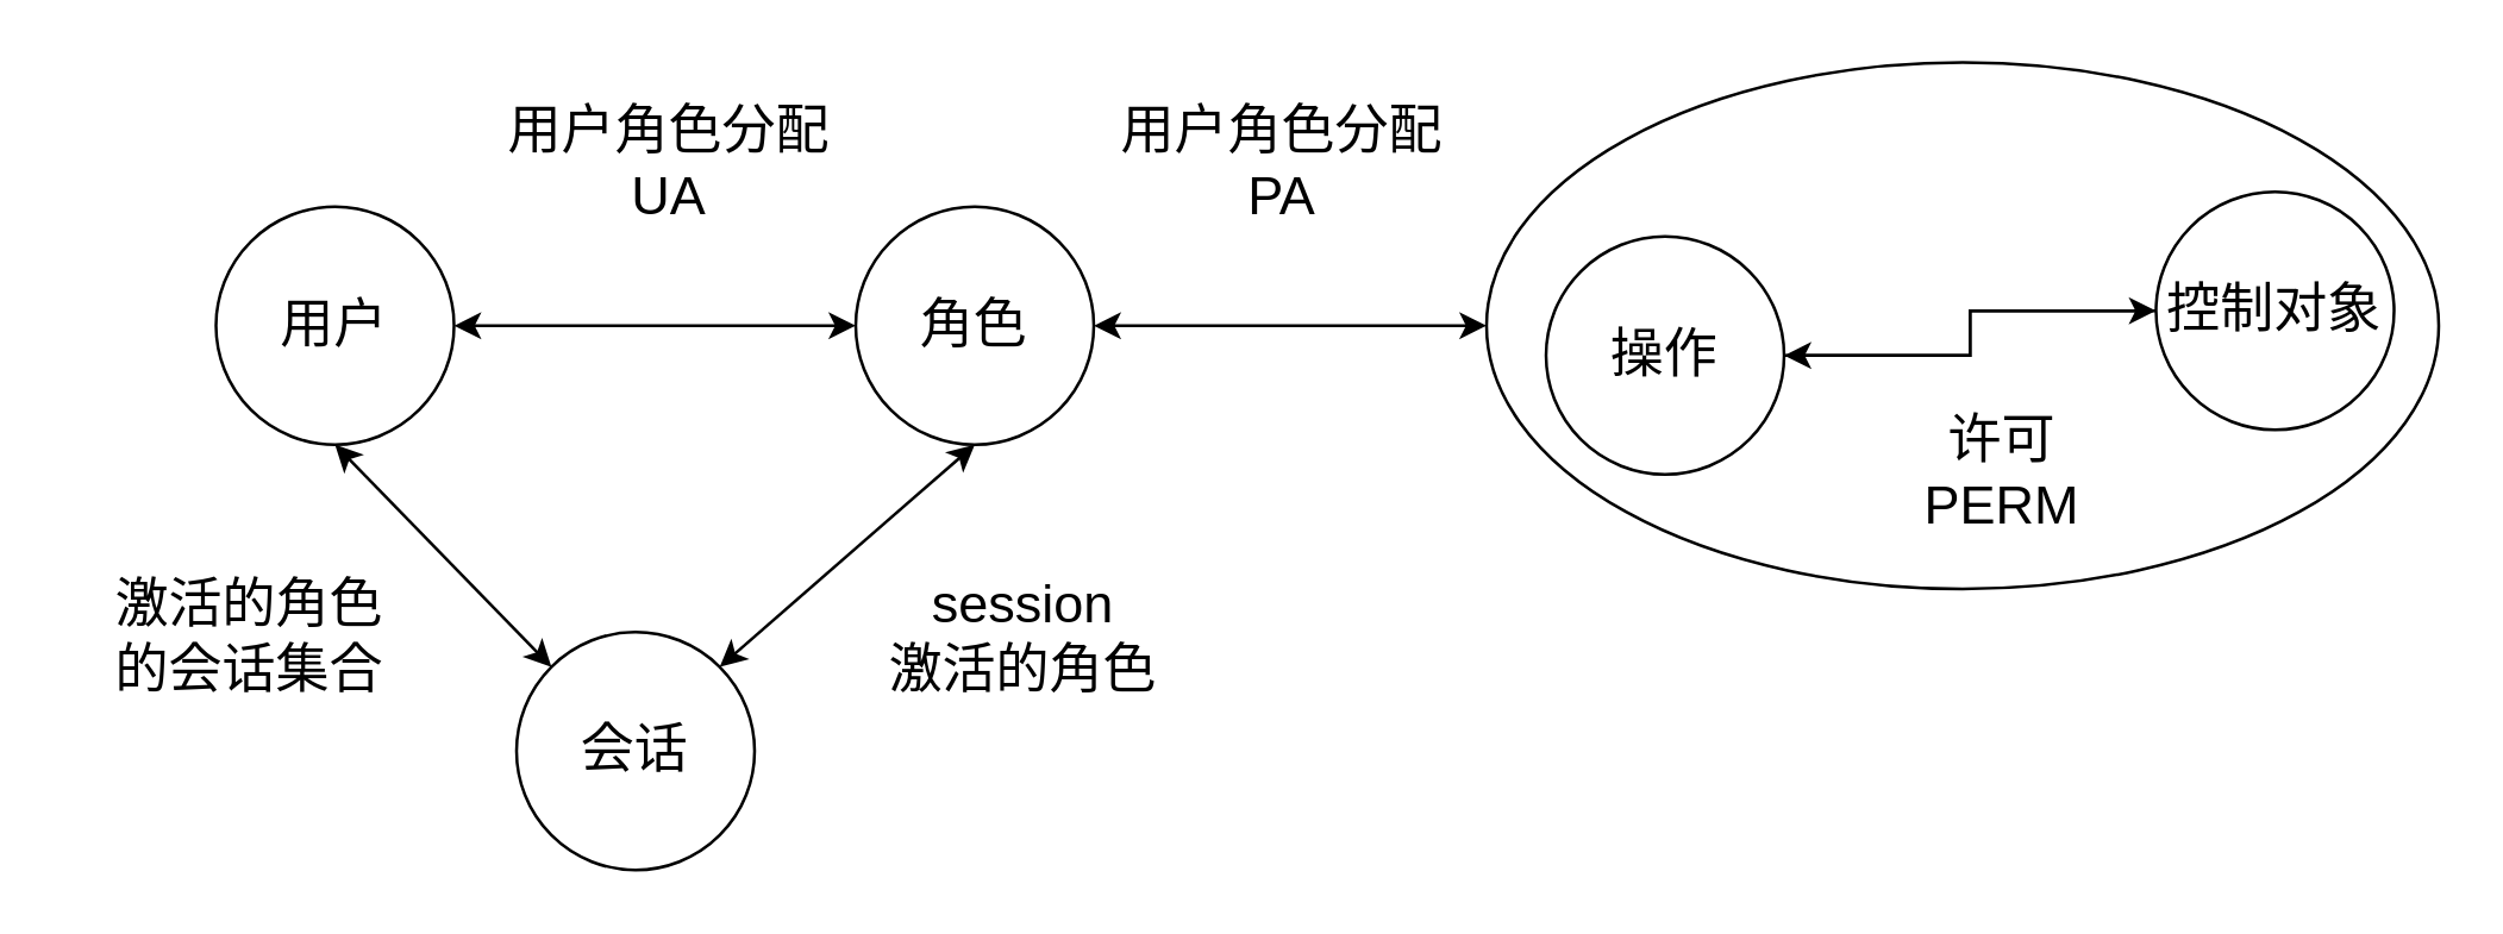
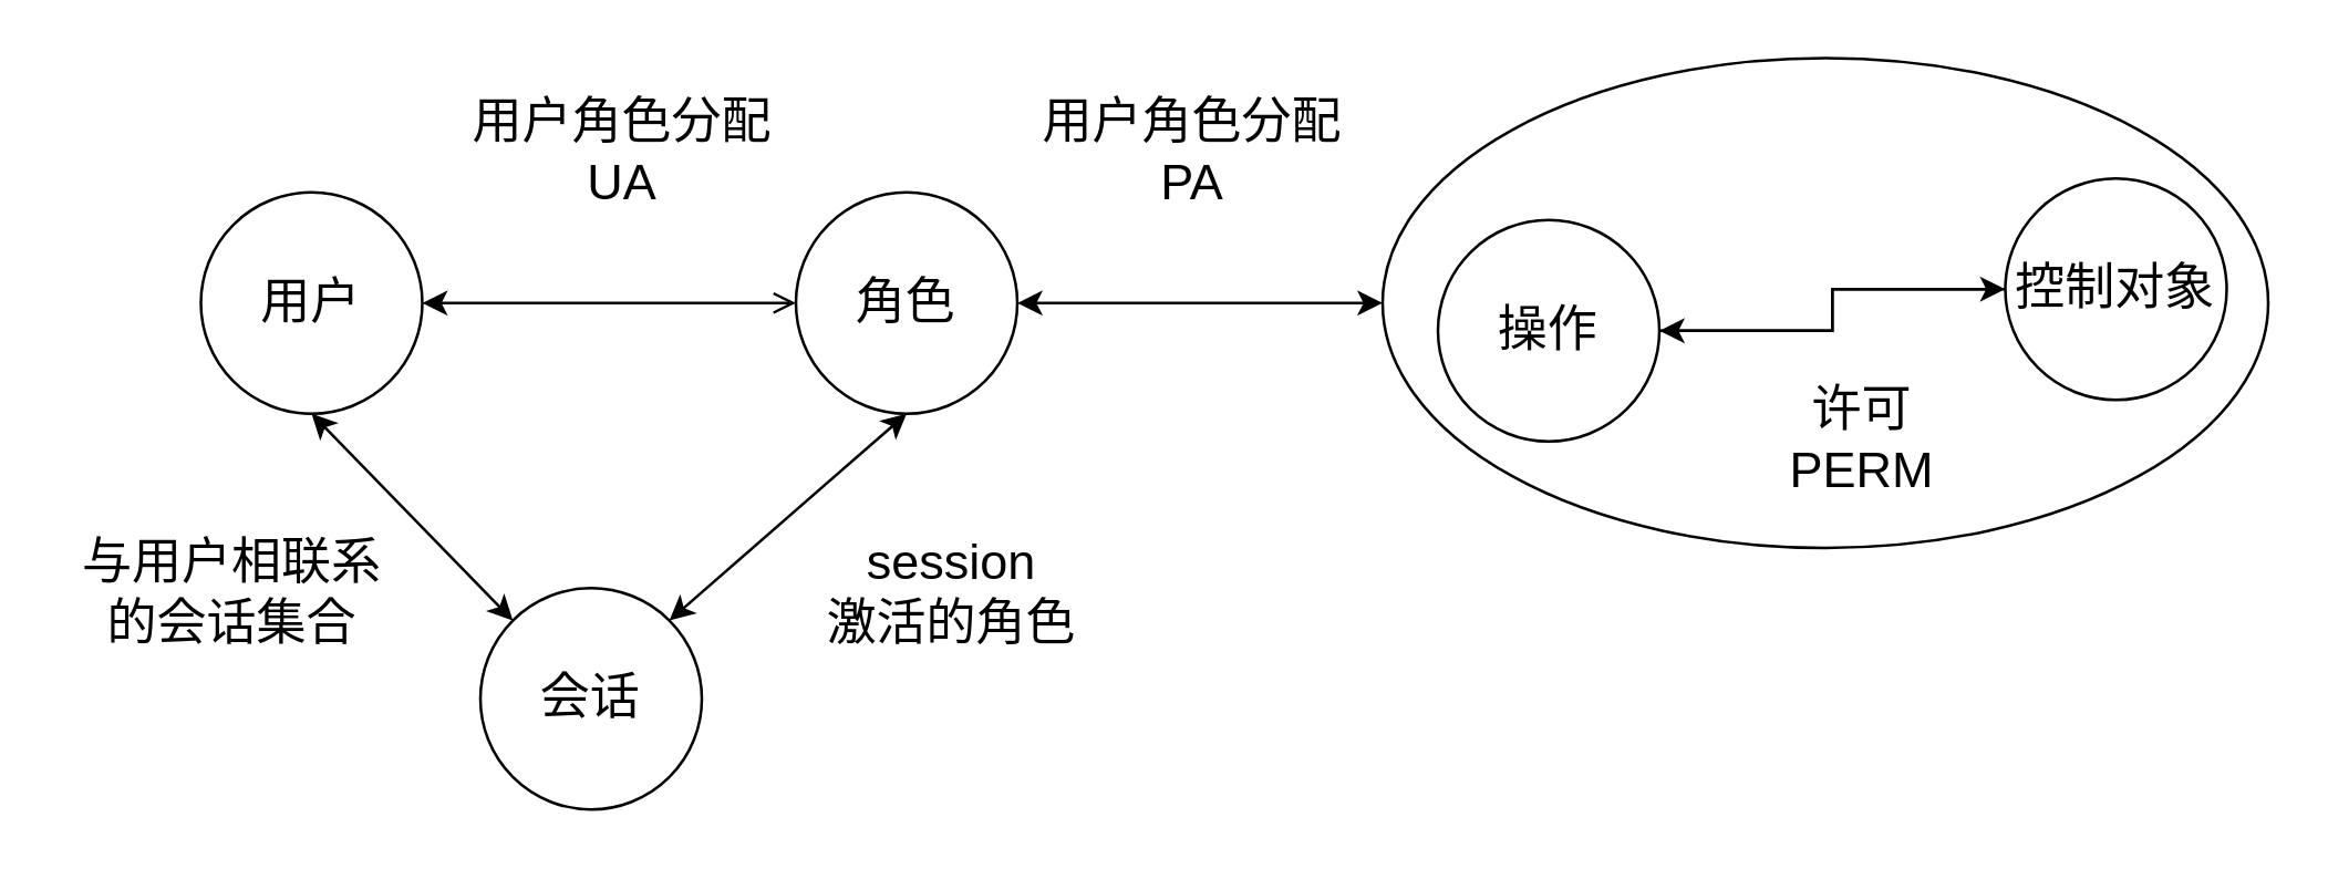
- <mxCell id="3" style="edgeStyle=orthogonalEdgeStyle;rounded=0;orthogonalLoop=1;jettySize=auto;html=1;exitX=1;exitY=0.5;exitDx=0;exitDy=0;entryX=0;entryY=0.5;entryDx=0;entryDy=0;startArrow=classic;startFill=1;" edge="1" parent="1" source="4" target="7"><mxGeometry relative="1" as="geometry" /></mxCell>
+ <mxCell id="3" style="edgeStyle=orthogonalEdgeStyle;rounded=0;orthogonalLoop=1;jettySize=auto;html=1;exitX=1;exitY=0.5;exitDx=0;exitDy=0;entryX=0;entryY=0.5;entryDx=0;entryDy=0;startArrow=classic;startFill=1;endArrow=open;" edge="1" parent="1" source="4" target="7"><mxGeometry relative="1" as="geometry" /></mxCell>
- <mxCell id="16" value="&lt;span style=&quot;font-size: 18px;&quot;&gt;激活的角色&lt;br&gt;的会话集合&lt;/span&gt;" style="text;html=1;align=center;verticalAlign=middle;resizable=0;points=[];autosize=1;strokeColor=none;fillColor=none;" vertex="1" parent="1"><mxGeometry x="20" y="186" width="126" height="55" as="geometry" /></mxCell>
+ <mxCell id="16" value="&lt;span style=&quot;font-size: 18px;&quot;&gt;与用户相联系&lt;br&gt;的会话集合&lt;/span&gt;" style="text;html=1;align=center;verticalAlign=middle;resizable=0;points=[];autosize=1;strokeColor=none;fillColor=none;" vertex="1" parent="1"><mxGeometry x="20" y="186" width="126" height="55" as="geometry" /></mxCell>
